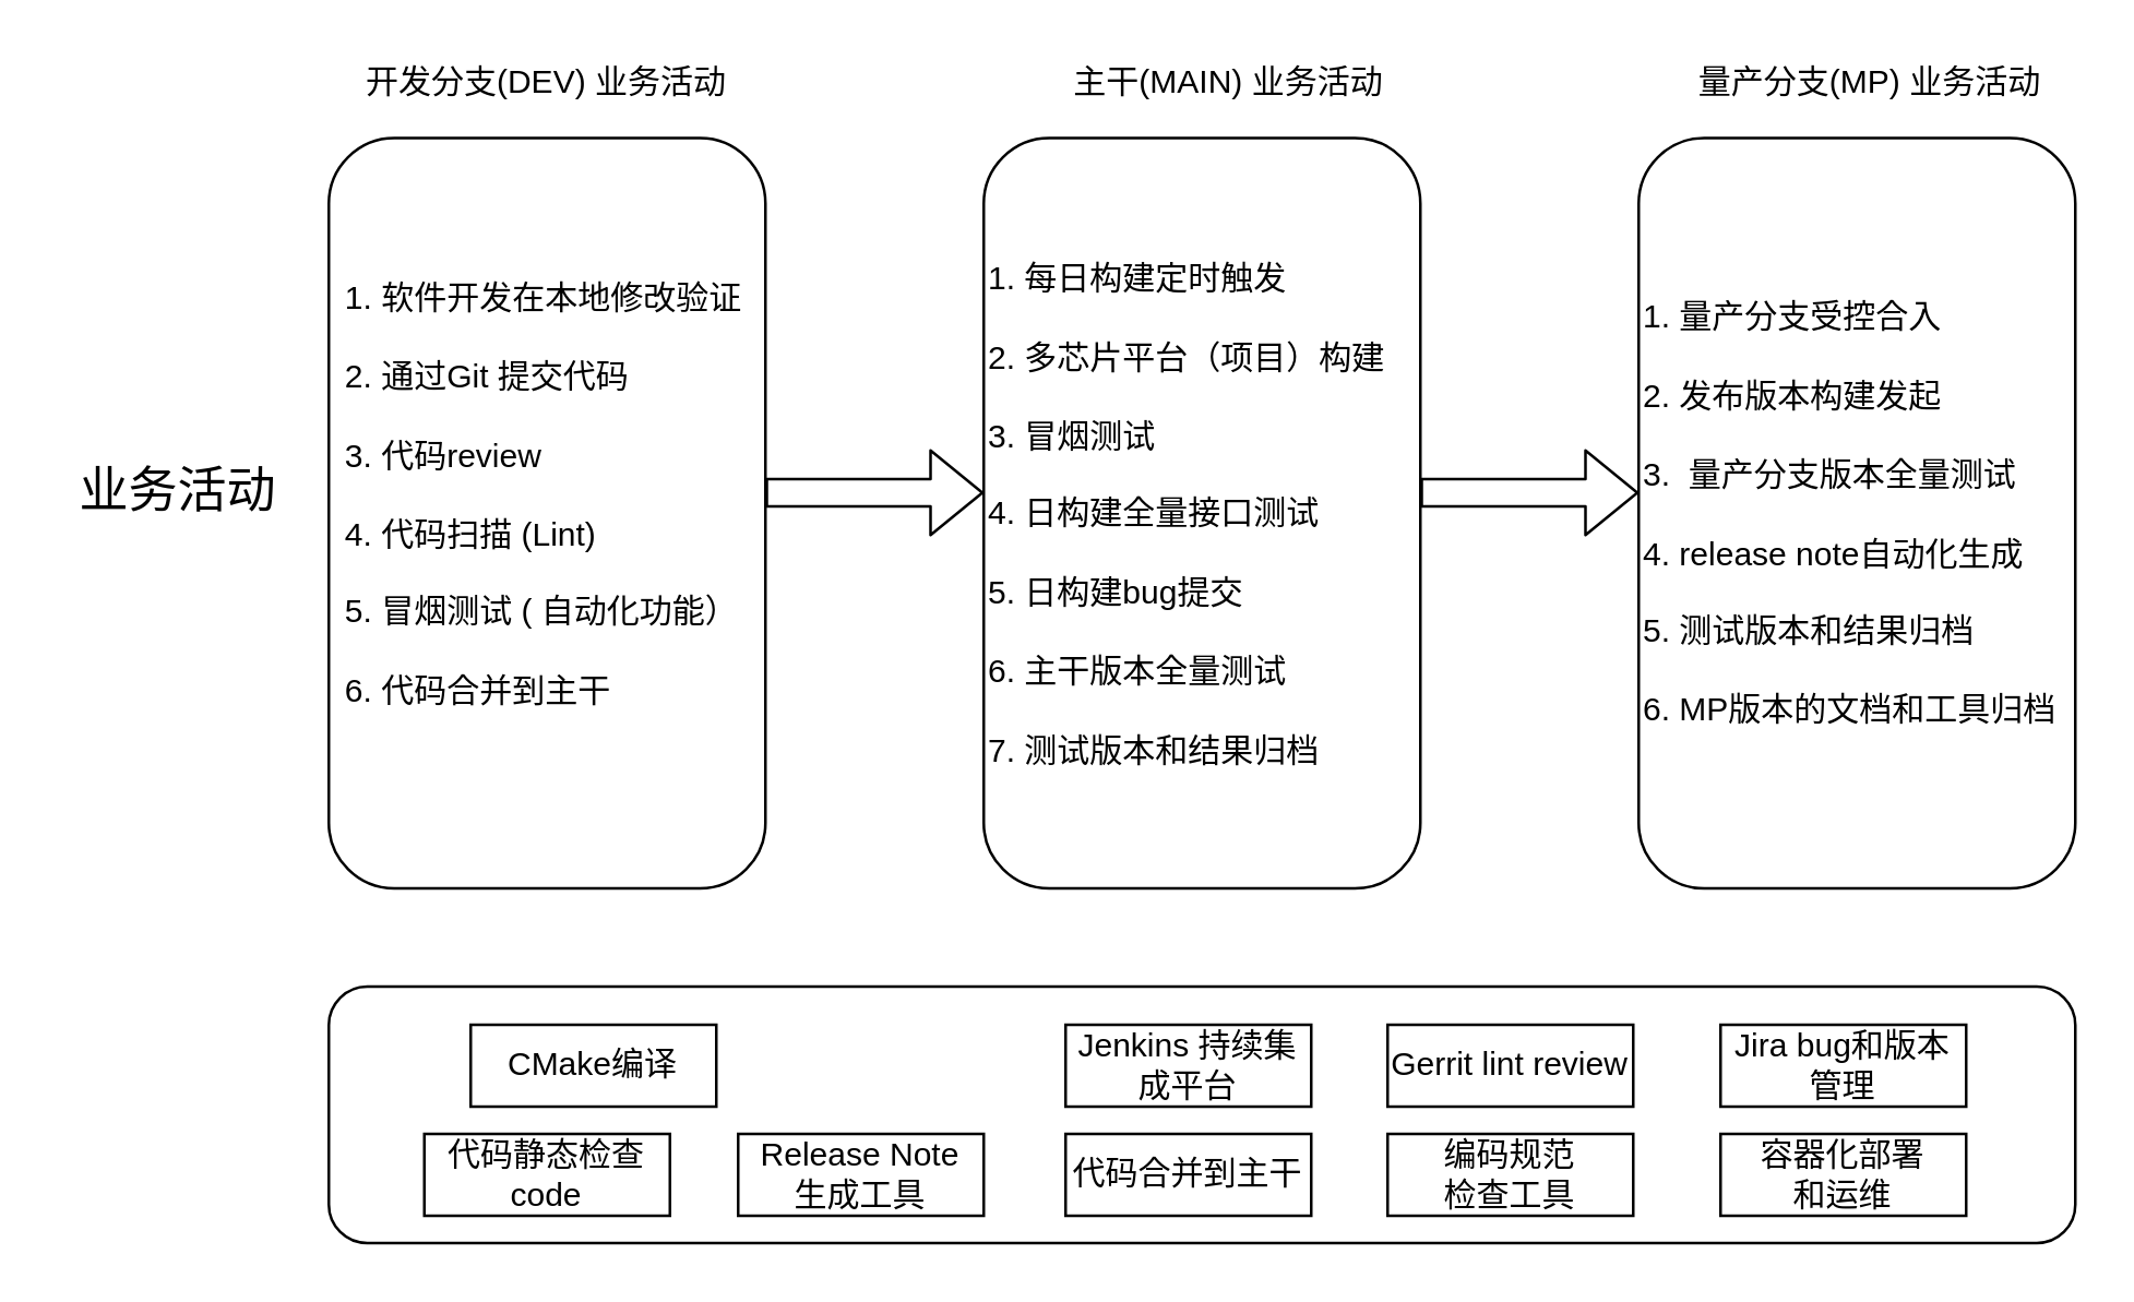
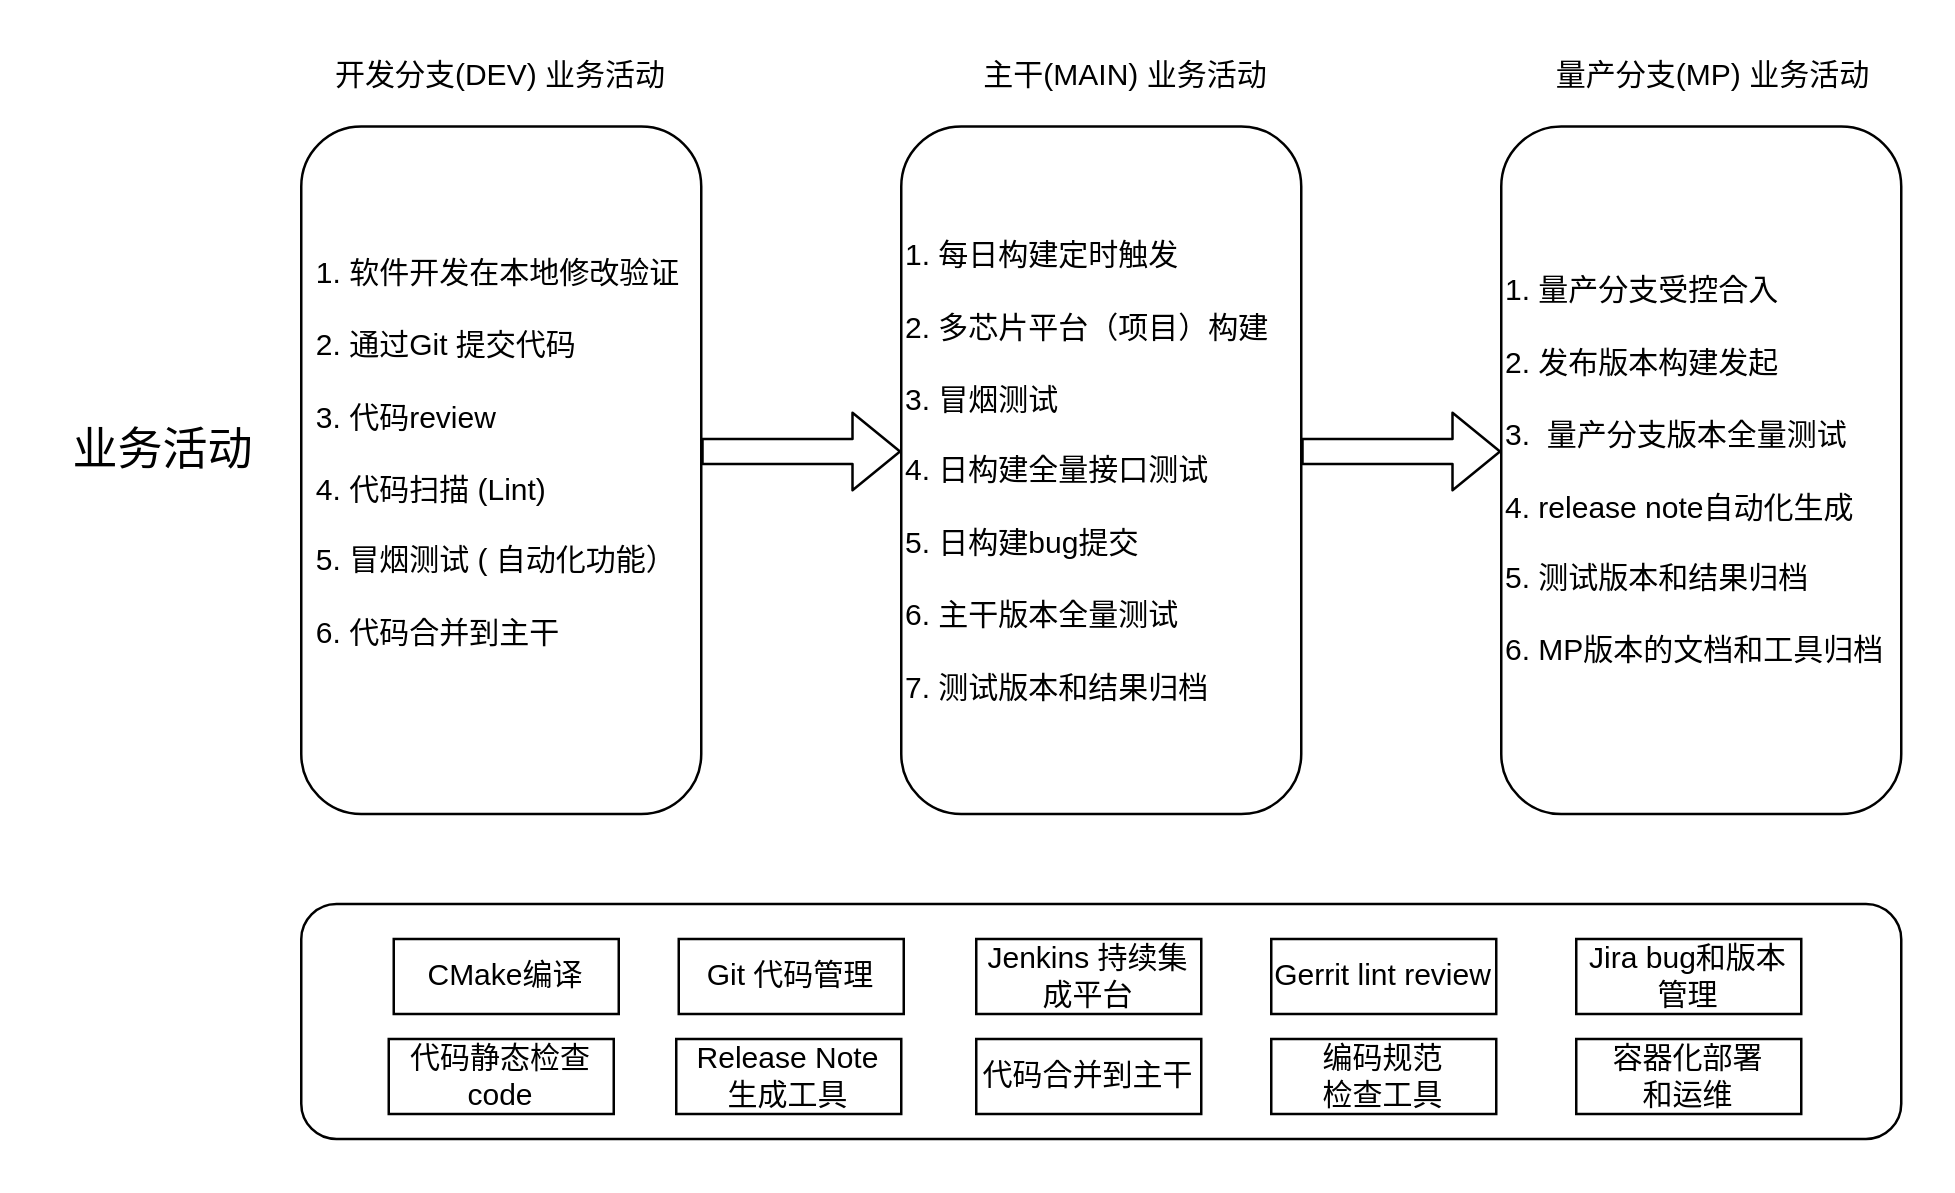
- <mxCell id="12" value="&lt;span style=&quot;font-family: &amp;#34;helvetica&amp;#34;&quot;&gt;CMake编译&lt;/span&gt;" style="rounded=0;whiteSpace=wrap;html=1;" vertex="1" parent="1"><mxGeometry x="172" y="375" width="90" height="30" as="geometry" /></mxCell>
+ <mxCell id="12" value="&lt;span style=&quot;font-family: &amp;#34;helvetica&amp;#34;&quot;&gt;CMake编译&lt;/span&gt;" style="rounded=0;whiteSpace=wrap;html=1;" vertex="1" parent="1"><mxGeometry x="157" y="375" width="90" height="30" as="geometry" /></mxCell>
+ <mxCell id="13" value="&lt;span style=&quot;font-family: &amp;#34;helvetica&amp;#34;&quot;&gt;Git 代码管理&lt;/span&gt;" style="rounded=0;whiteSpace=wrap;html=1;" vertex="1" parent="1"><mxGeometry x="271" y="375" width="90" height="30" as="geometry" /></mxCell>
